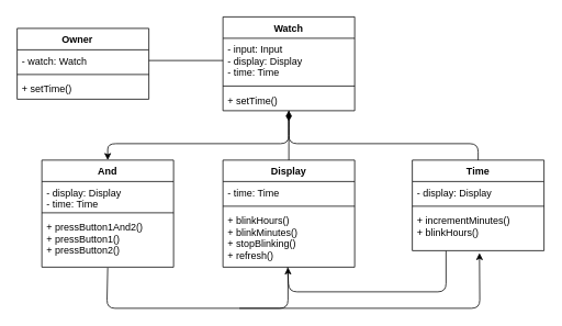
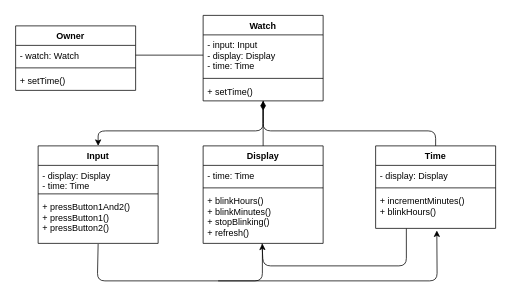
- <mxCell id="6" value="And" style="swimlane;fontStyle=1;align=center;verticalAlign=top;childLayout=stackLayout;horizontal=1;startSize=26;horizontalStack=0;resizeParent=1;resizeParentMax=0;resizeLast=0;collapsible=1;marginBottom=0;" vertex="1" parent="1"><mxGeometry x="50" y="194" width="160" height="130" as="geometry" /></mxCell>
+ <mxCell id="6" value="Input" style="swimlane;fontStyle=1;align=center;verticalAlign=top;childLayout=stackLayout;horizontal=1;startSize=26;horizontalStack=0;resizeParent=1;resizeParentMax=0;resizeLast=0;collapsible=1;marginBottom=0;" vertex="1" parent="1"><mxGeometry x="50" y="194" width="160" height="130" as="geometry" /></mxCell>
